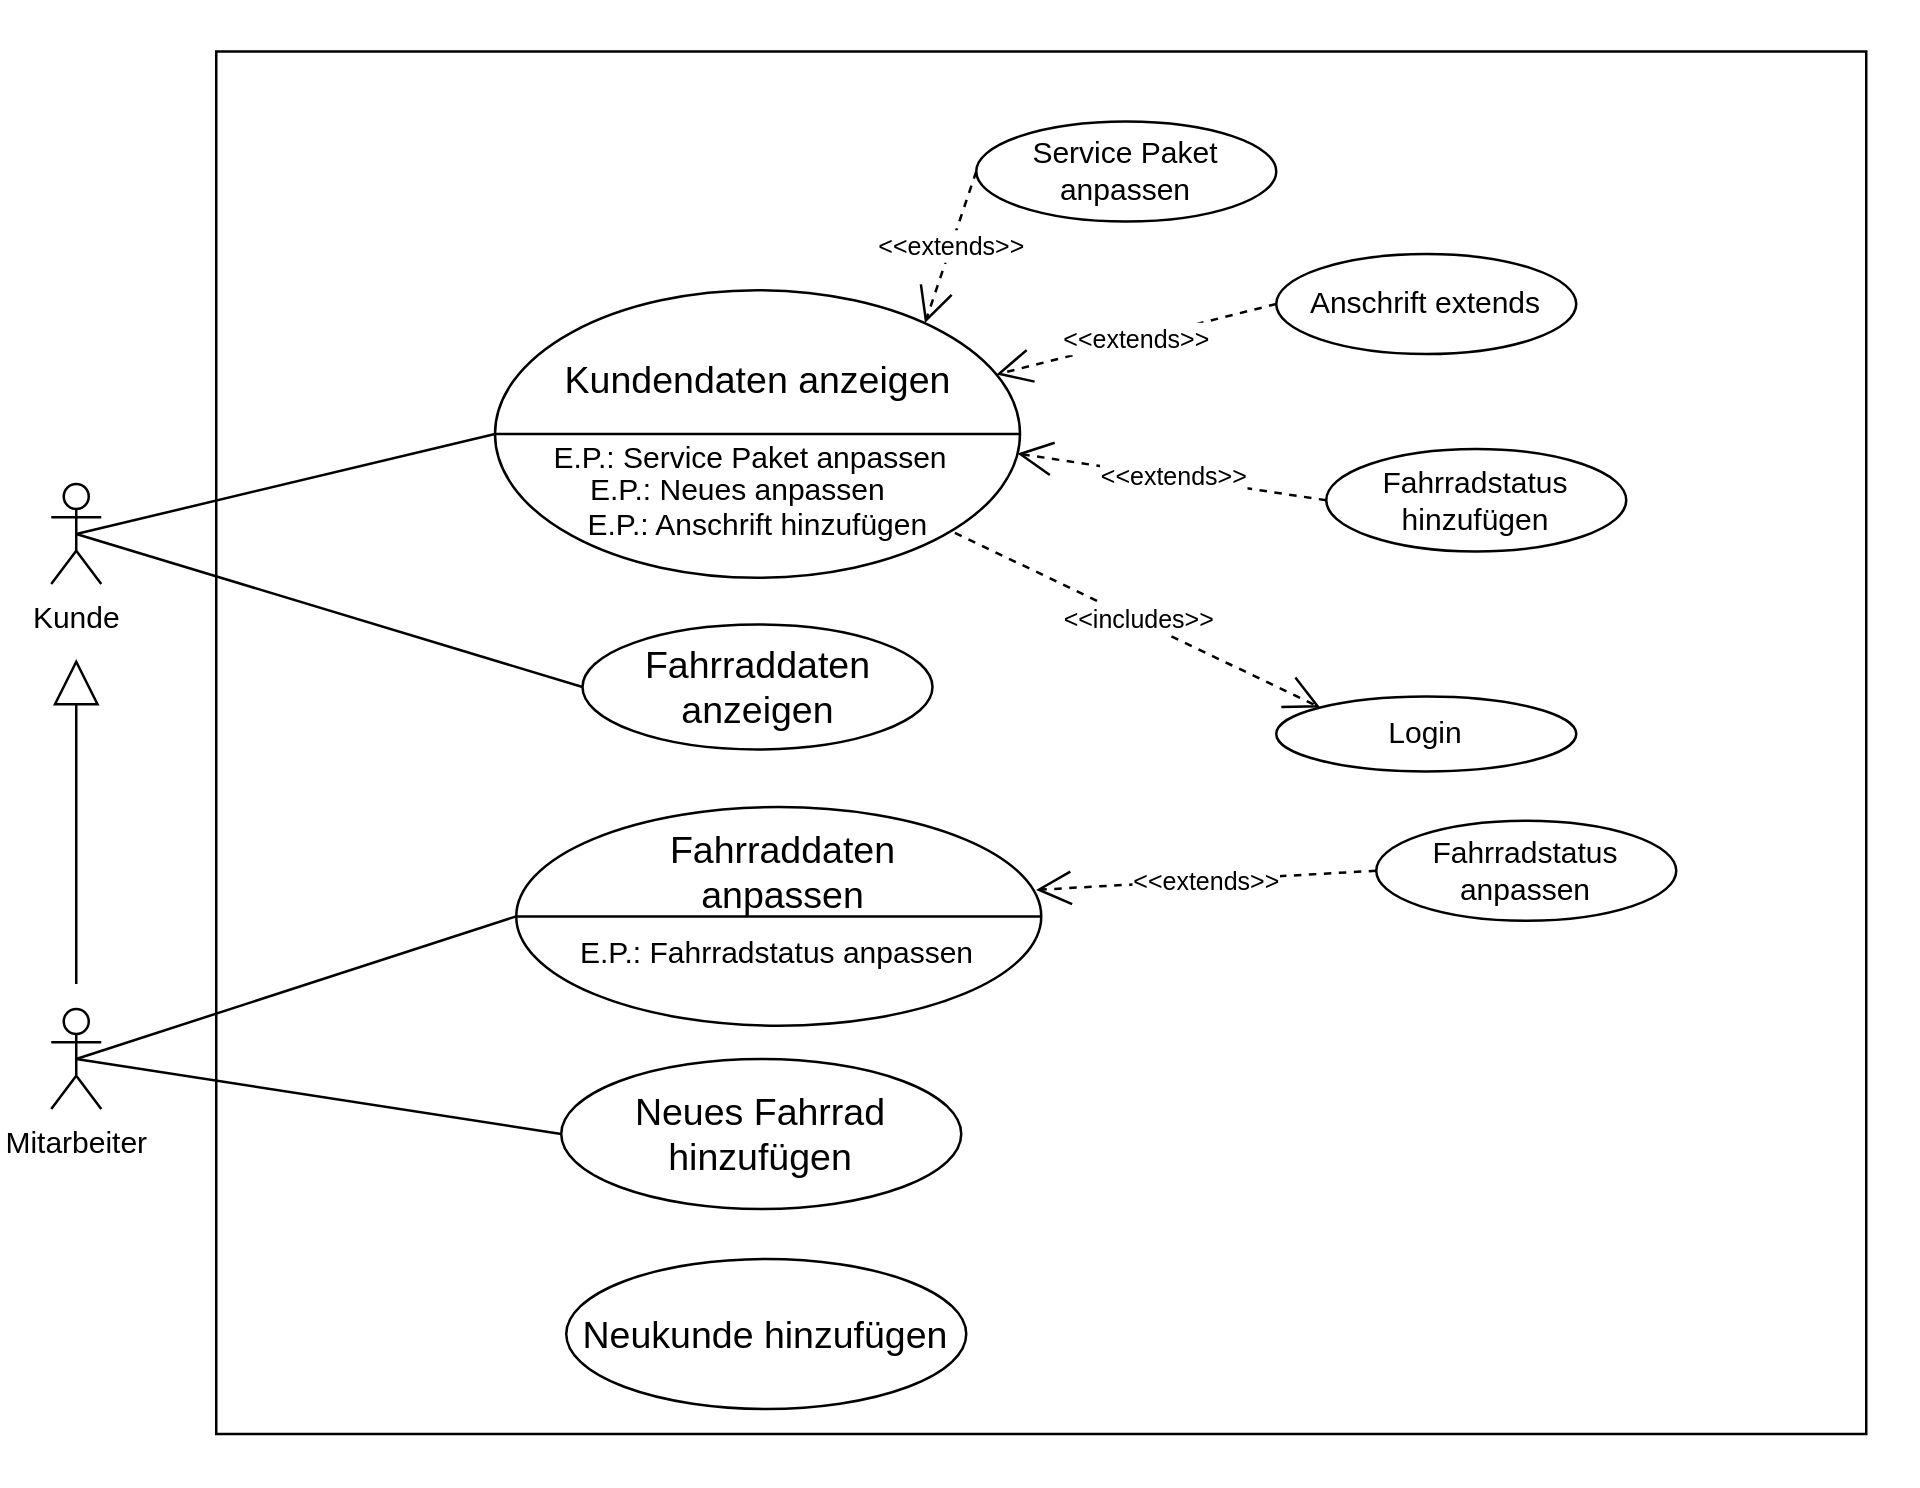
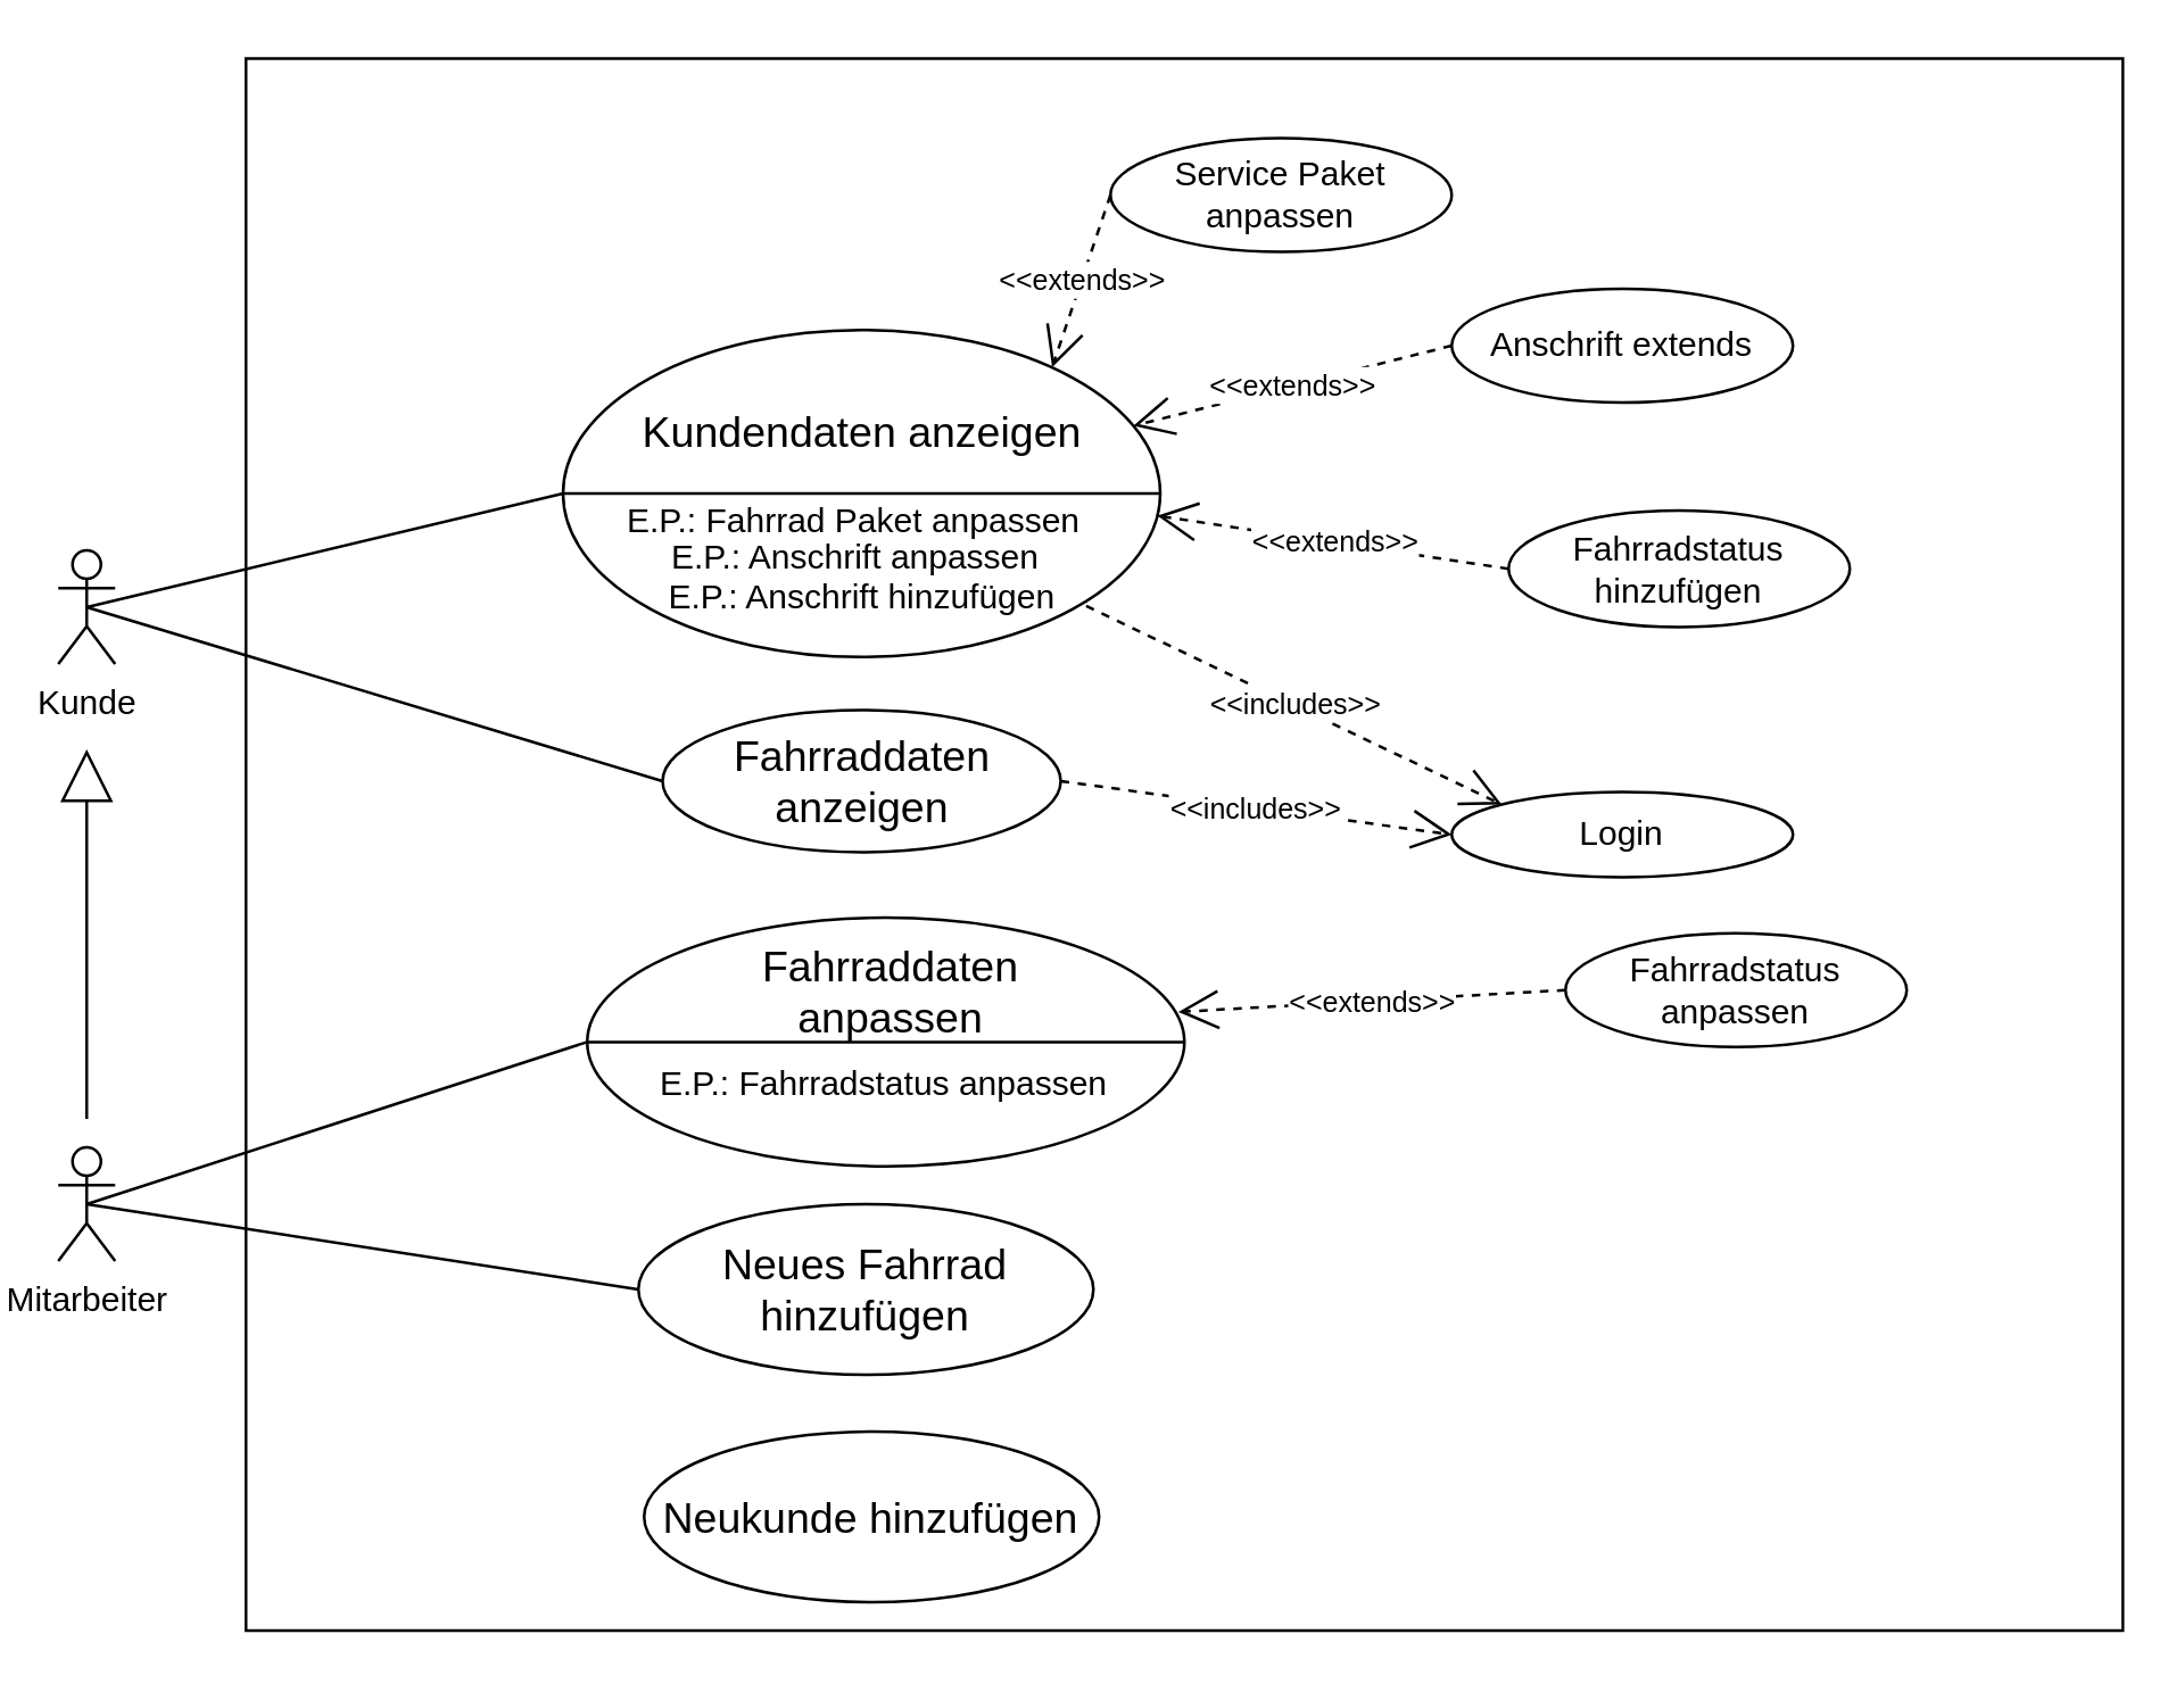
- <mxCell id="7" value="&lt;div align=&quot;center&quot;&gt;E.P.: Service Paket anpassen&lt;/div&gt;" style="text;html=1;align=center;verticalAlign=middle;whiteSpace=wrap;rounded=0;labelBackgroundColor=none;fillColor=none;strokeColor=none;fontColor=#000000;" parent="1" vertex="1"><mxGeometry x="190" y="173" width="220" height="20" as="geometry" /></mxCell>
+ <mxCell id="7" value="&lt;div align=&quot;center&quot;&gt;E.P.: Fahrrad Paket anpassen&lt;/div&gt;" style="text;html=1;align=center;verticalAlign=middle;whiteSpace=wrap;rounded=0;labelBackgroundColor=none;fillColor=none;strokeColor=none;fontColor=#000000;" parent="1" vertex="1"><mxGeometry x="190" y="173" width="220" height="20" as="geometry" /></mxCell>
- <mxCell id="8" value="E.P.: Neues anpassen" style="text;html=1;align=left;verticalAlign=middle;whiteSpace=wrap;rounded=0;labelBackgroundColor=none;fillColor=none;strokeColor=none;fontColor=#000000;" parent="1" vertex="1"><mxGeometry x="233.5" y="185.5" width="145" height="20" as="geometry" /></mxCell>
+ <mxCell id="8" value="E.P.: Anschrift anpassen" style="text;html=1;align=left;verticalAlign=middle;whiteSpace=wrap;rounded=0;labelBackgroundColor=none;fillColor=none;strokeColor=none;fontColor=#000000;" parent="1" vertex="1"><mxGeometry x="233.5" y="185.5" width="145" height="20" as="geometry" /></mxCell>
+ <mxCell id="28" value="&lt;font style=&quot;font-size: 10px;&quot;&gt;&amp;lt;&amp;lt;includes&amp;gt;&amp;gt;&lt;/font&gt;" style="endArrow=open;endSize=12;dashed=1;html=1;rounded=0;exitX=1;exitY=0.5;exitDx=0;exitDy=0;entryX=0;entryY=0.5;entryDx=0;entryDy=0;" edge="1" parent="1" source="12" target="14"><mxGeometry width="160" relative="1" as="geometry"><mxPoint x="391.46" y="222.56" as="sourcePoint" /><mxPoint x="470" y="273" as="targetPoint" /></mxGeometry></mxCell>
